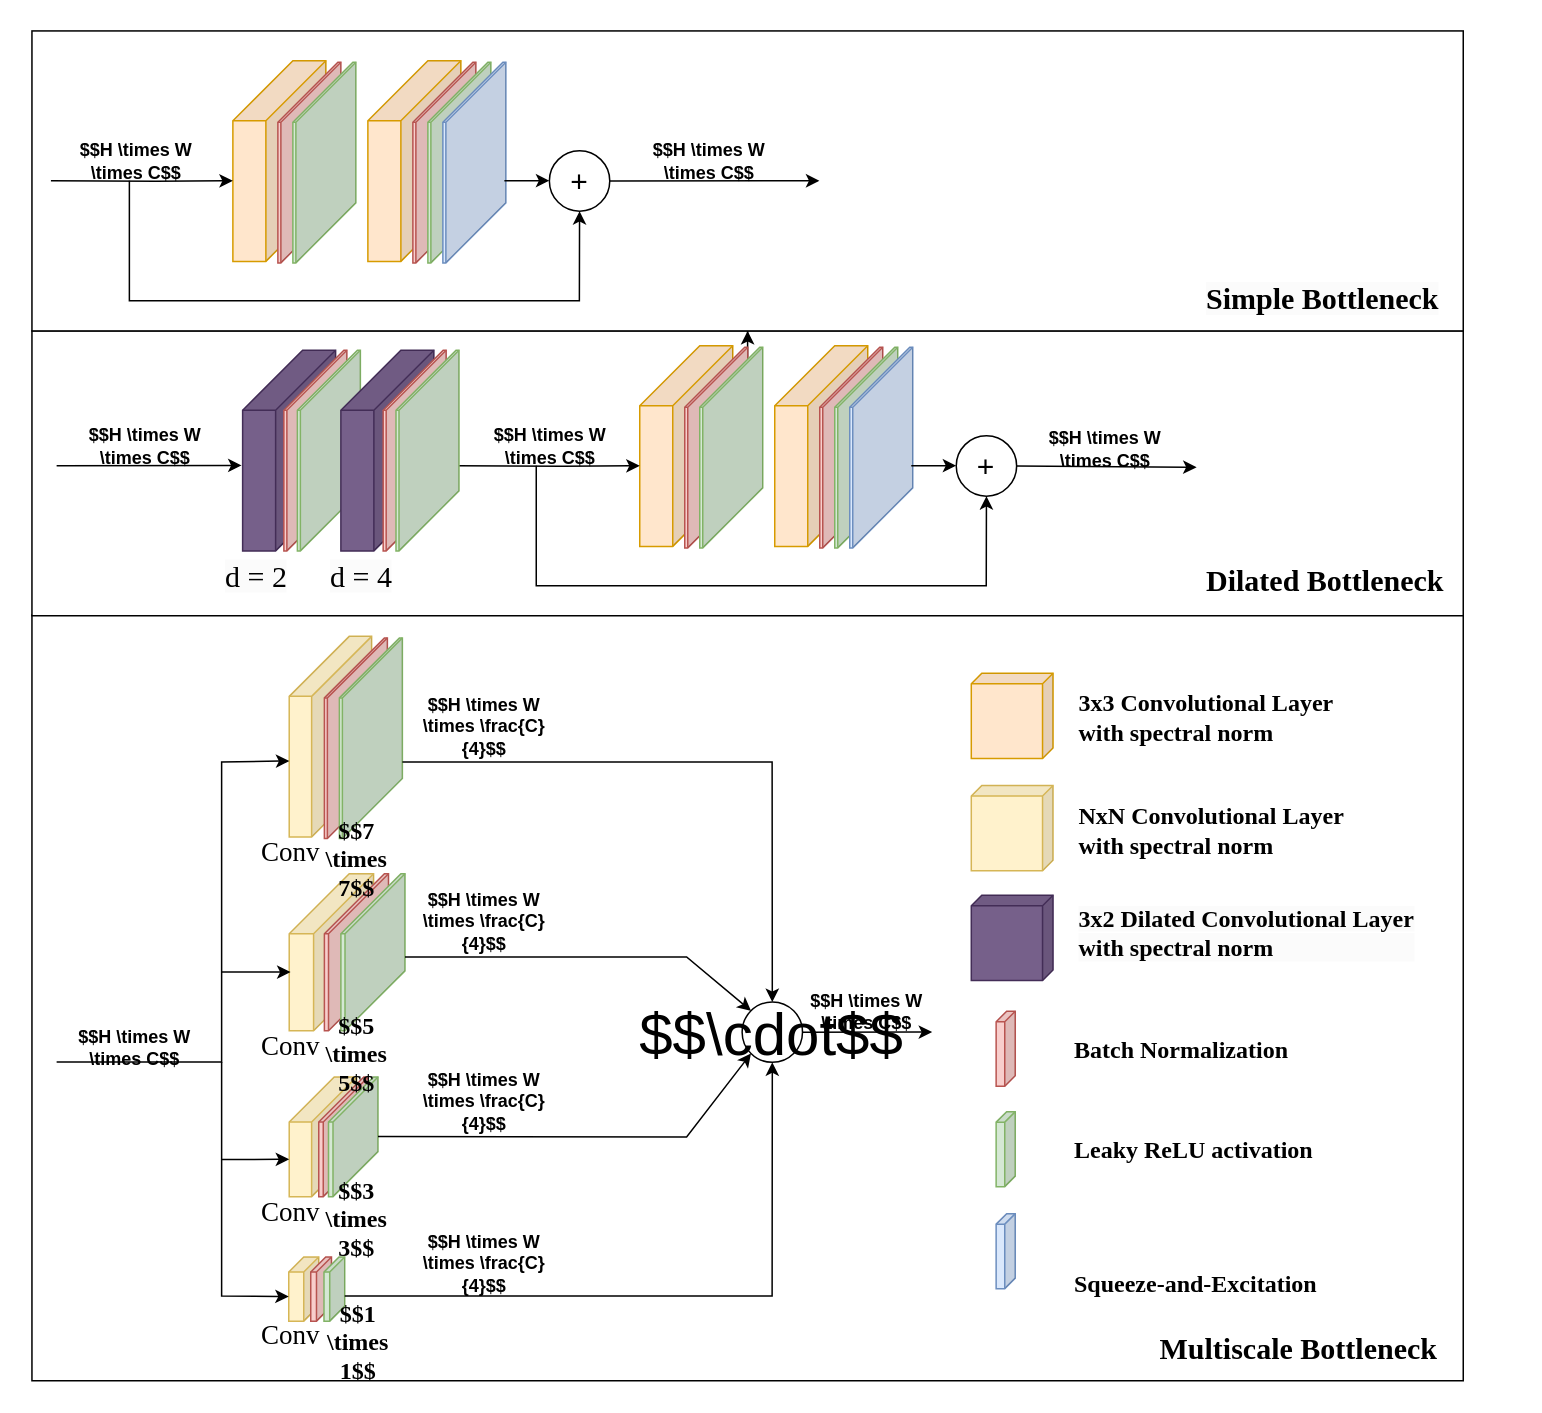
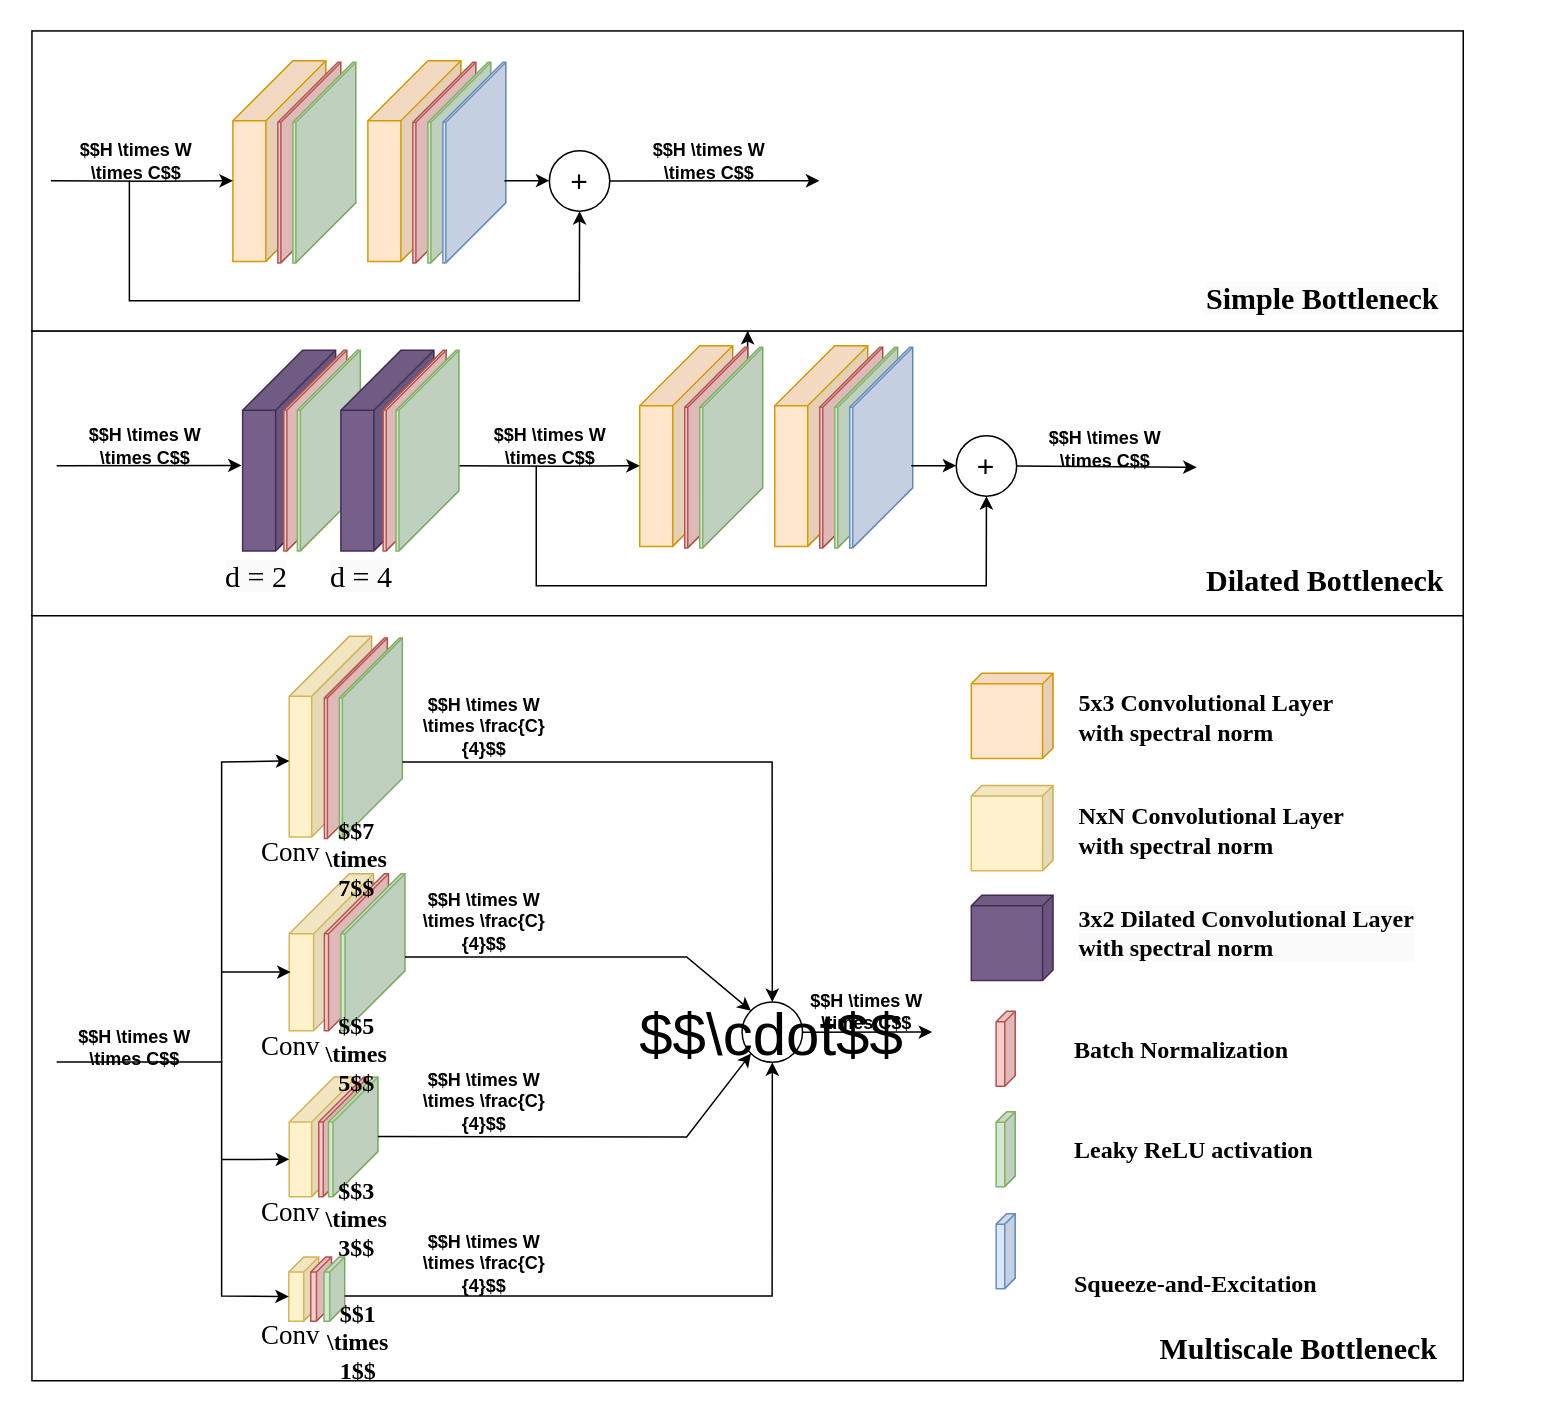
- <mxCell id="9" value="&lt;font style=&quot;font-size: 16px;&quot; face=&quot;Times New Roman&quot;&gt;3x3 Convolutional Layer&lt;br&gt;&lt;/font&gt;&lt;div style=&quot;font-size: 16px;&quot;&gt;&lt;span style=&quot;background-color: initial;&quot;&gt;&lt;font style=&quot;font-size: 16px;&quot; face=&quot;Ne84J0Gd9cENzF5O0XFA&quot;&gt;with spectral norm&lt;/font&gt;&lt;/span&gt;&lt;/div&gt;" style="text;html=1;strokeColor=none;fillColor=none;align=left;verticalAlign=middle;whiteSpace=wrap;rounded=0;fontStyle=1" parent="1" vertex="1"><mxGeometry x="717.03" y="466.37" width="231" height="23.88" as="geometry" /></mxCell>
+ <mxCell id="9" value="&lt;font style=&quot;font-size: 16px;&quot; face=&quot;Times New Roman&quot;&gt;5x3 Convolutional Layer&lt;br&gt;&lt;/font&gt;&lt;div style=&quot;font-size: 16px;&quot;&gt;&lt;span style=&quot;background-color: initial;&quot;&gt;&lt;font style=&quot;font-size: 16px;&quot; face=&quot;Ne84J0Gd9cENzF5O0XFA&quot;&gt;with spectral norm&lt;/font&gt;&lt;/span&gt;&lt;/div&gt;" style="text;html=1;strokeColor=none;fillColor=none;align=left;verticalAlign=middle;whiteSpace=wrap;rounded=0;fontStyle=1" parent="1" vertex="1"><mxGeometry x="717.03" y="466.37" width="231" height="23.88" as="geometry" /></mxCell>
